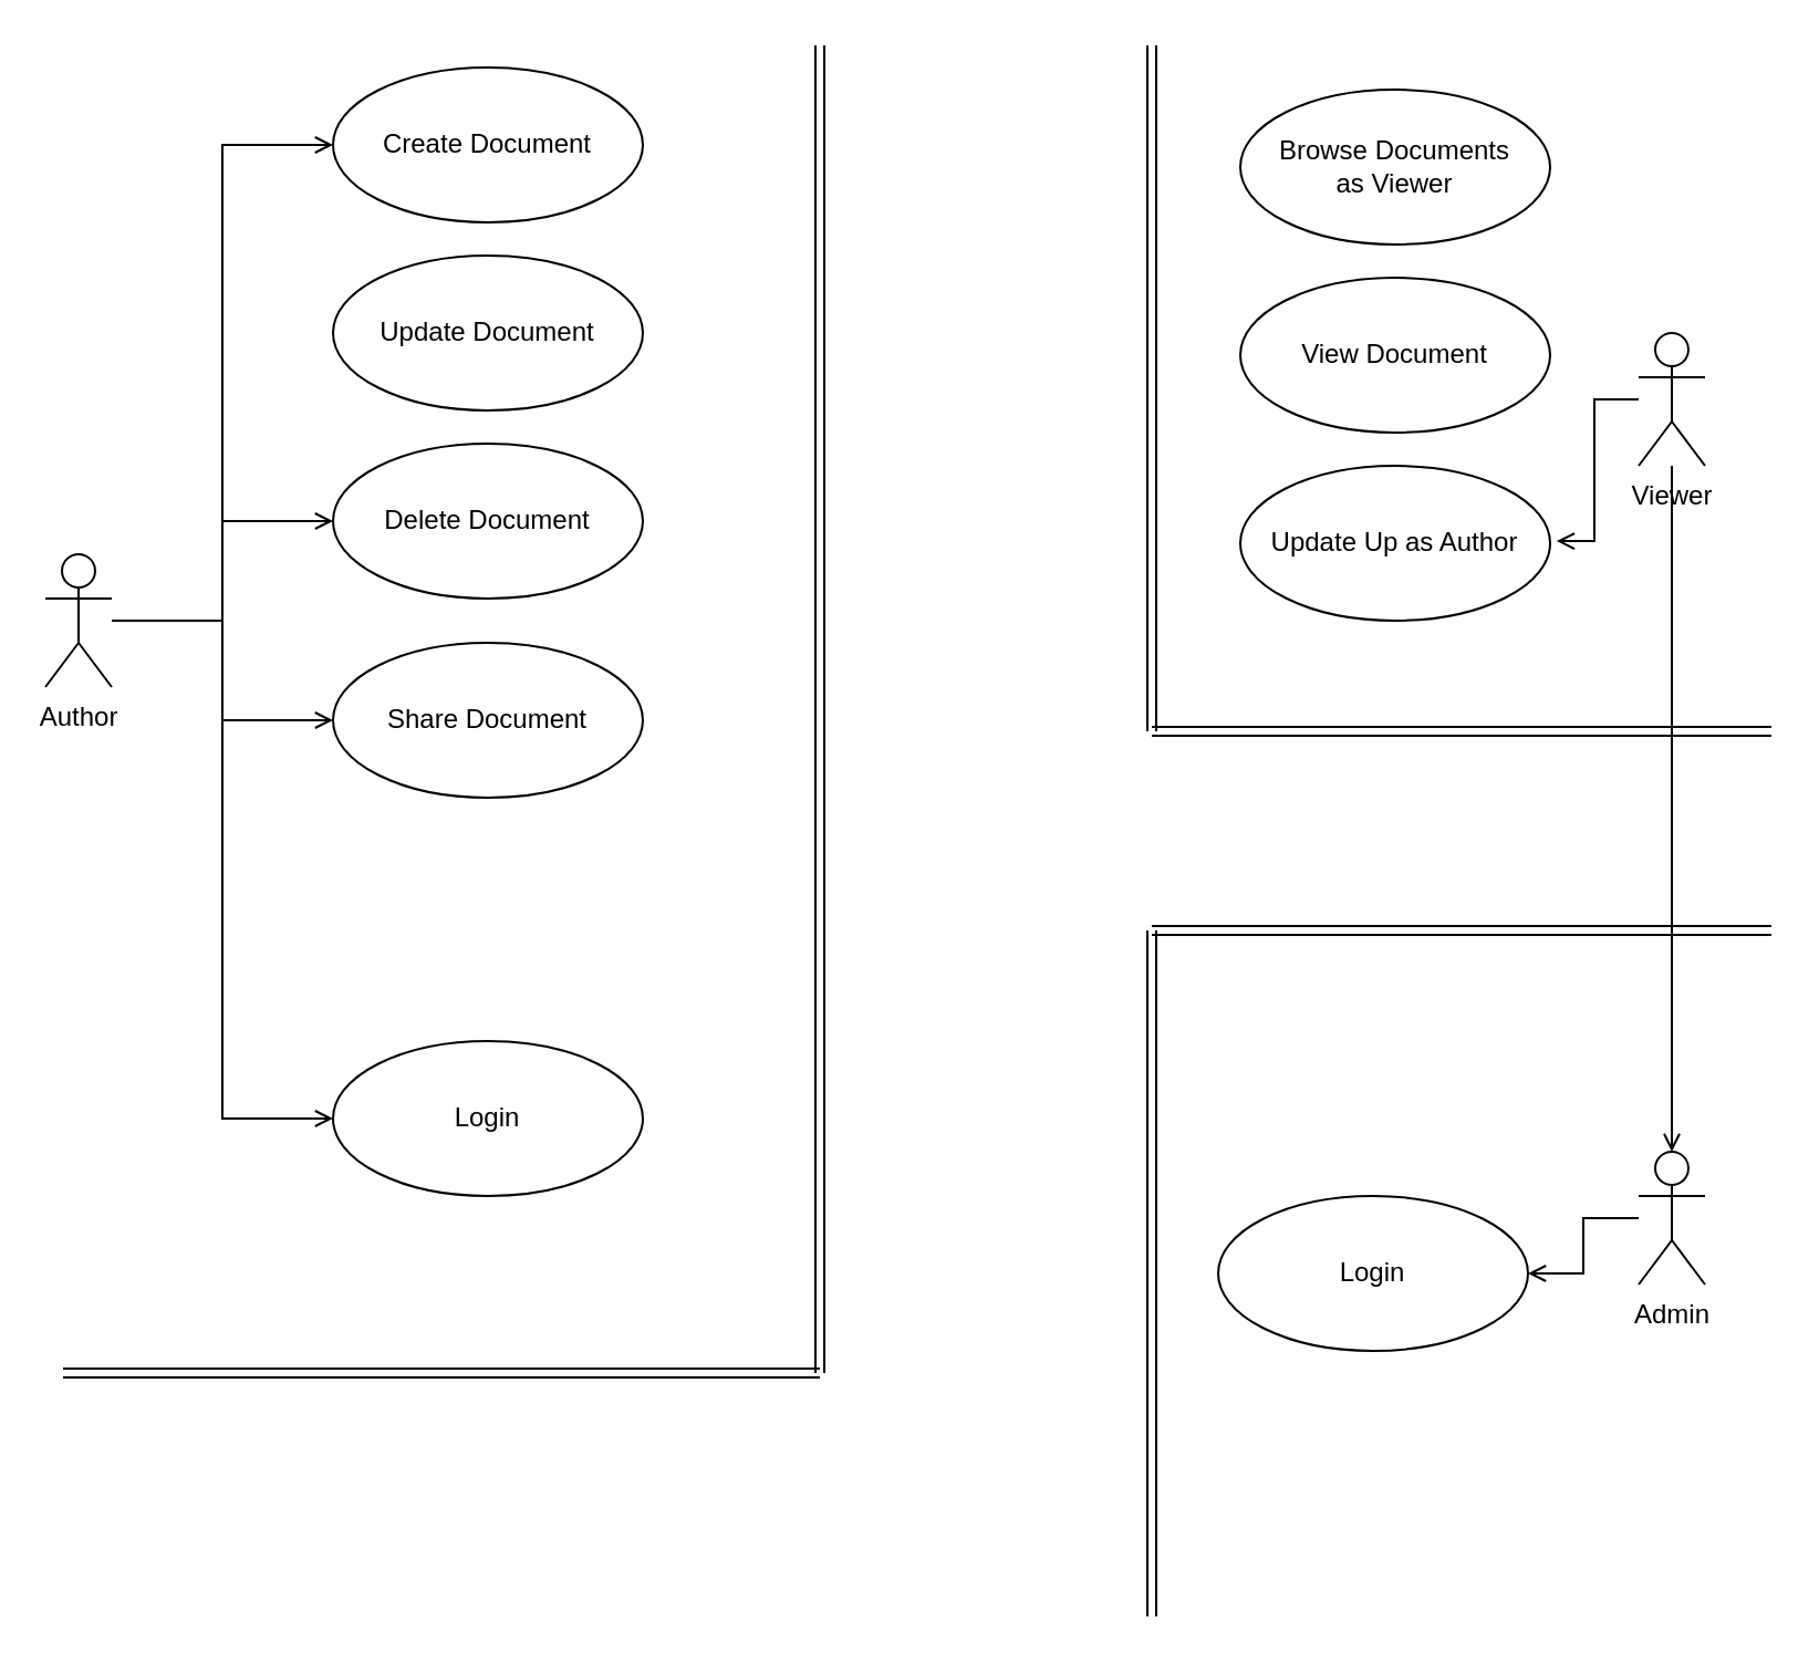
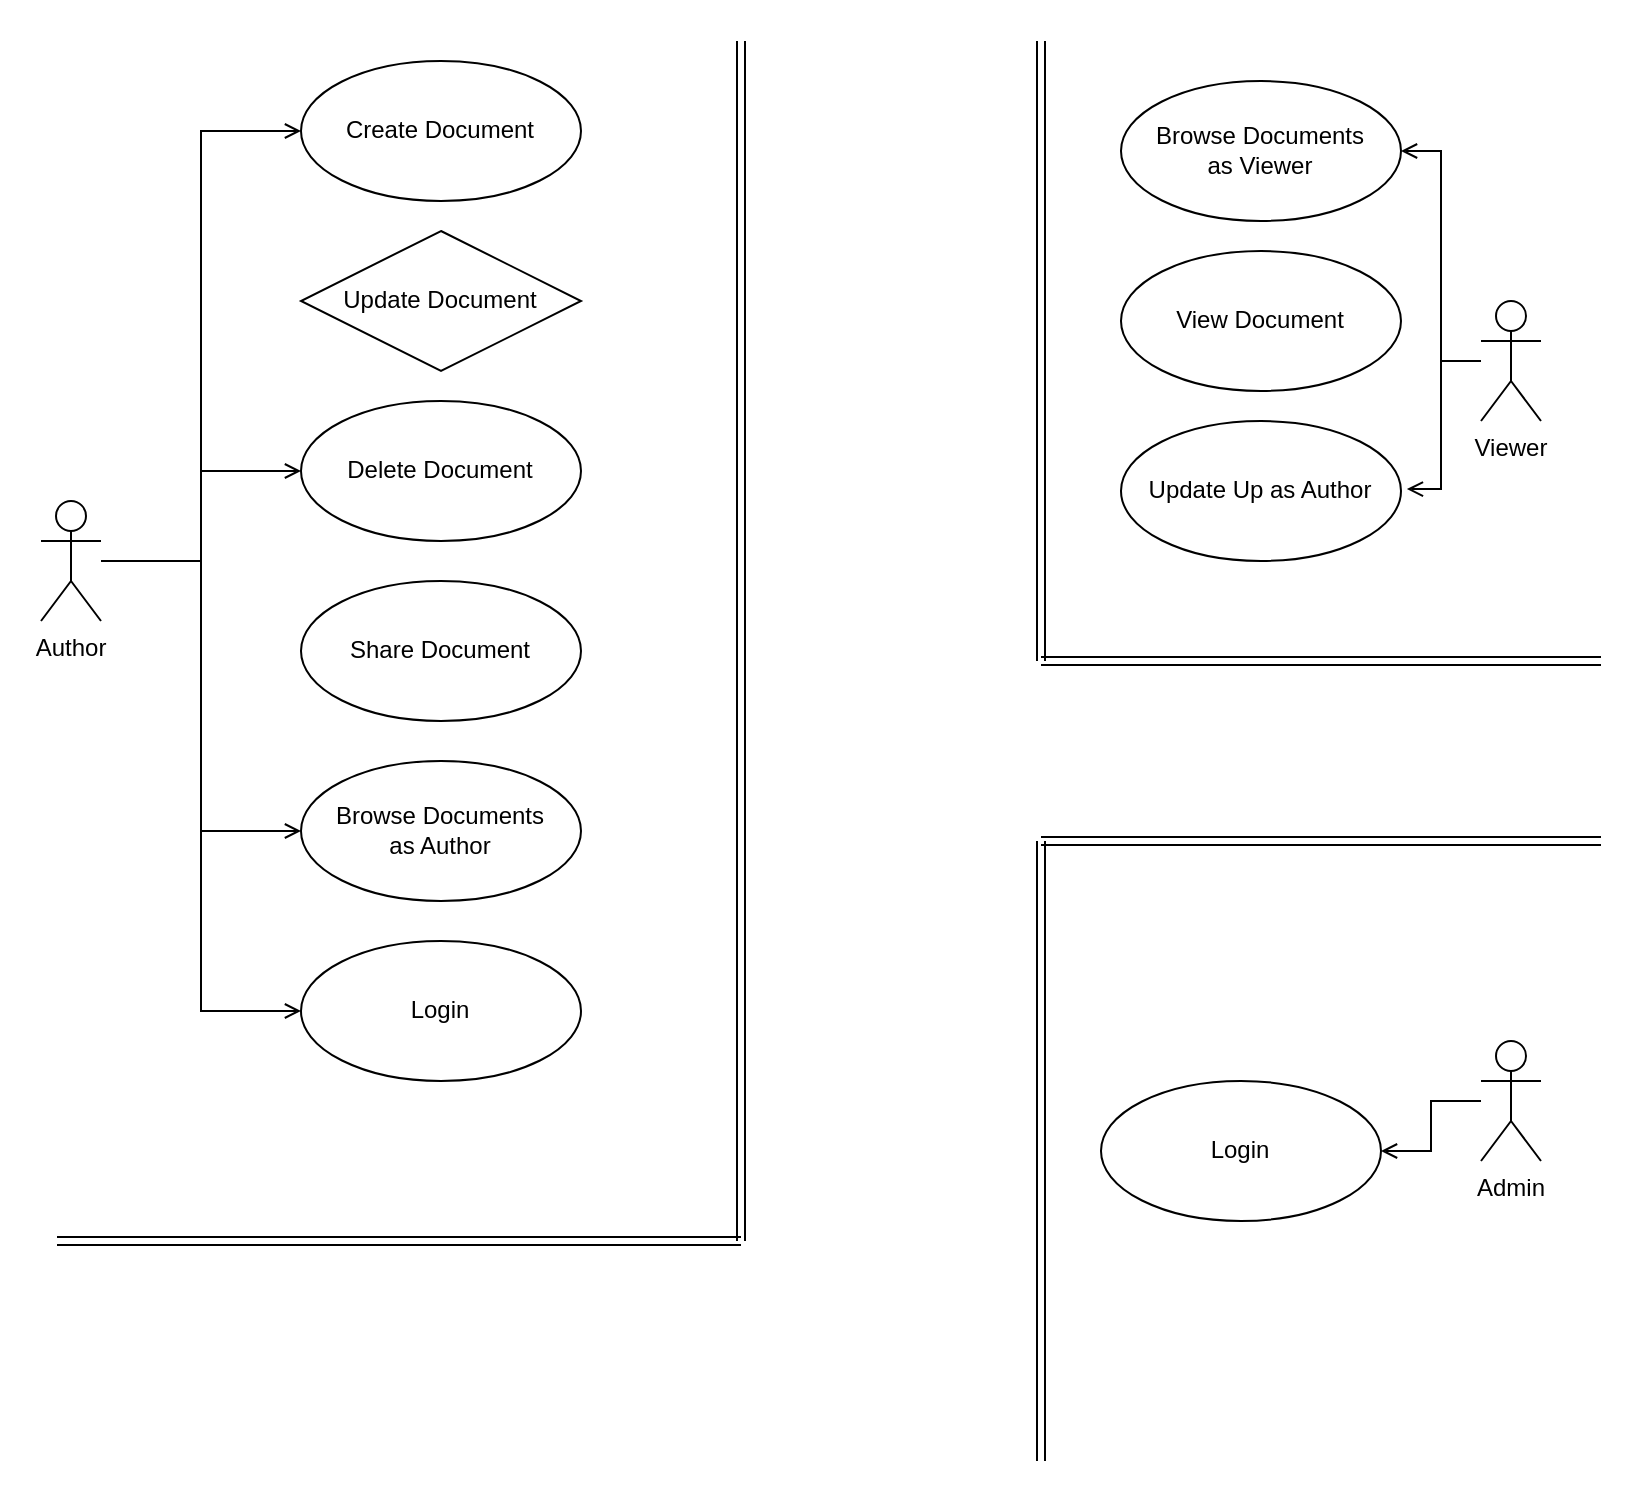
- <mxCell id="12" value="Update Document" style="ellipse;whiteSpace=wrap;html=1;" parent="1" vertex="1"><mxGeometry x="150" y="115" width="140" height="70" as="geometry" /></mxCell>
+ <mxCell id="12" value="Update Document" style="rhombus;whiteSpace=wrap;html=1;" parent="1" vertex="1"><mxGeometry x="150" y="115" width="140" height="70" as="geometry" /></mxCell>
- <mxCell id="8" style="edgeStyle=orthogonalEdgeStyle;rounded=0;orthogonalLoop=1;jettySize=auto;html=1;endArrow=open;endFill=0;" parent="1" source="10" target="20" edge="1"><mxGeometry relative="1" as="geometry" /></mxCell>
+ <mxCell id="8" style="edgeStyle=orthogonalEdgeStyle;rounded=0;orthogonalLoop=1;jettySize=auto;html=1;entryX=1;entryY=0.5;entryDx=0;entryDy=0;endArrow=open;endFill=0;" parent="1" source="10" target="16" edge="1"><mxGeometry relative="1" as="geometry" /></mxCell>
- <mxCell id="4" style="edgeStyle=orthogonalEdgeStyle;rounded=0;orthogonalLoop=1;jettySize=auto;html=1;entryX=0;entryY=0.5;entryDx=0;entryDy=0;endArrow=open;endFill=0;" parent="1" source="7" target="14" edge="1"><mxGeometry relative="1" as="geometry" /></mxCell>
+ <mxCell id="5" style="edgeStyle=orthogonalEdgeStyle;rounded=0;orthogonalLoop=1;jettySize=auto;html=1;entryX=0;entryY=0.5;entryDx=0;entryDy=0;endArrow=open;endFill=0;" parent="1" source="7" target="15" edge="1"><mxGeometry relative="1" as="geometry" /></mxCell>
+ <mxCell id="15" value="Browse Documents&lt;br&gt;as Author" style="ellipse;whiteSpace=wrap;html=1;" parent="1" vertex="1"><mxGeometry x="150" y="380" width="140" height="70" as="geometry" /></mxCell>
